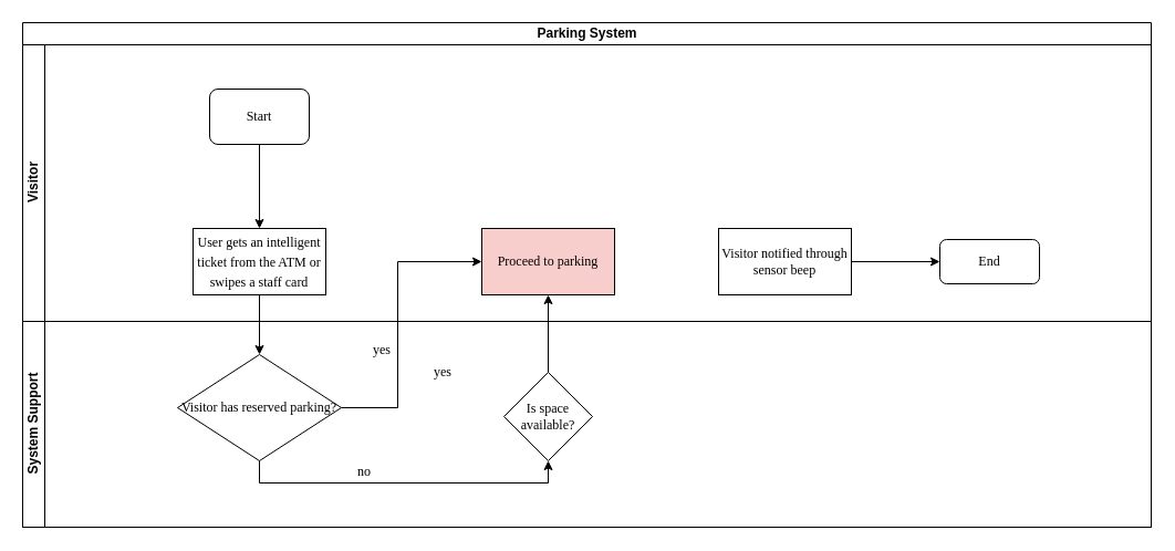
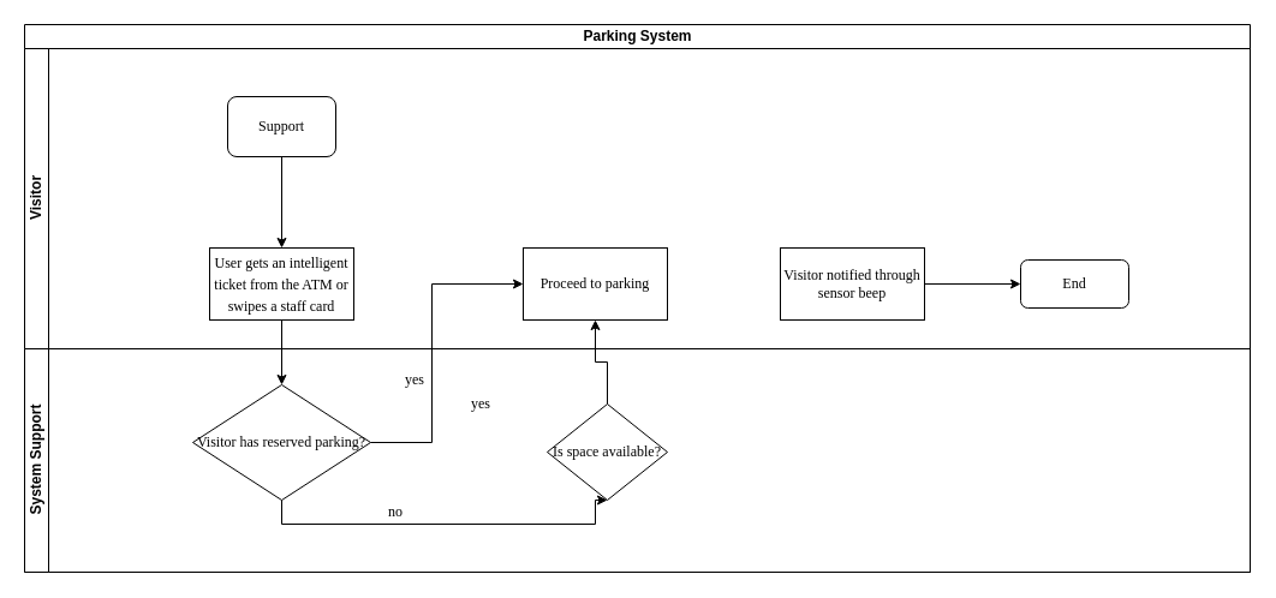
- <mxCell id="4" value="&lt;font face=&quot;Times New Roman&quot;&gt;Start&lt;/font&gt;" style="rounded=1;whiteSpace=wrap;html=1;" vertex="1" parent="3"><mxGeometry x="169" y="40" width="90" height="50" as="geometry" /></mxCell>
+ <mxCell id="4" value="&lt;font face=&quot;Times New Roman&quot;&gt;Support&lt;/font&gt;" style="rounded=1;whiteSpace=wrap;html=1;" vertex="1" parent="3"><mxGeometry x="169" y="40" width="90" height="50" as="geometry" /></mxCell>
- <mxCell id="7" value="&lt;font face=&quot;Times New Roman&quot;&gt;Proceed to parking&lt;/font&gt;" style="whiteSpace=wrap;html=1;rounded=0;fillColor=#f8cecc;" vertex="1" parent="3"><mxGeometry x="415" y="166" width="120" height="60" as="geometry" /></mxCell>
+ <mxCell id="7" value="&lt;font face=&quot;Times New Roman&quot;&gt;Proceed to parking&lt;/font&gt;" style="whiteSpace=wrap;html=1;rounded=0;" vertex="1" parent="3"><mxGeometry x="415" y="166" width="120" height="60" as="geometry" /></mxCell>
- <mxCell id="16" value="&lt;font&gt;Is space available?&lt;/font&gt;" style="rhombus;whiteSpace=wrap;html=1;rounded=0;fontFamily=Times New Roman;" vertex="1" parent="11"><mxGeometry x="435" y="46" width="80" height="80" as="geometry" /></mxCell>
+ <mxCell id="16" value="&lt;font&gt;Is space available?&lt;/font&gt;" style="rhombus;whiteSpace=wrap;html=1;rounded=0;fontFamily=Times New Roman;" vertex="1" parent="11"><mxGeometry x="435" y="46" width="100" height="80" as="geometry" /></mxCell>
